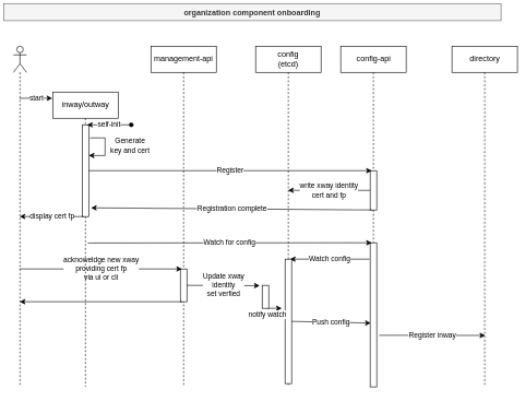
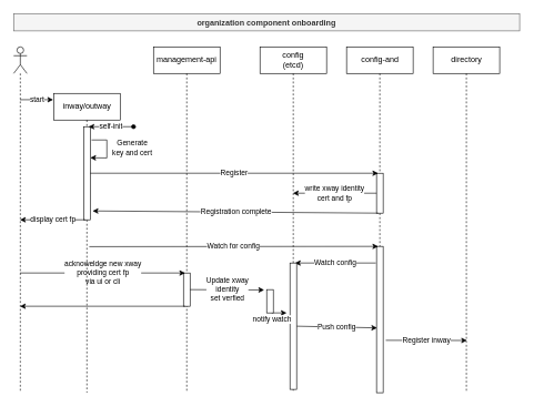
- <mxCell id="4" value="organization component onboarding" style="text;align=center;fontStyle=1;verticalAlign=middle;spacingLeft=3;spacingRight=3;strokeColor=#666666;rotatable=0;points=[[0,0.5],[1,0.5]];portConstraint=eastwest;fillColor=#f5f5f5;fontColor=#333333;" parent="1" vertex="1"><mxGeometry x="5" y="5" width="760" height="26" as="geometry" /></mxCell>
+ <mxCell id="4" value="organization component onboarding" style="text;align=center;fontStyle=1;verticalAlign=middle;spacingLeft=3;spacingRight=3;strokeColor=#666666;rotatable=0;points=[[0,0.5],[1,0.5]];portConstraint=eastwest;fillColor=#f5f5f5;fontColor=#333333;" parent="1" vertex="1"><mxGeometry x="20" y="20" width="760" height="26" as="geometry" /></mxCell>
- <mxCell id="12" value="config-api" style="html=1;points=[];perimeter=orthogonalPerimeter;shape=umlLifeline;participant=label;fontFamily=Helvetica;fontSize=12;fontColor=#000000;align=center;strokeColor=#000000;fillColor=#ffffff;recursiveResize=0;container=1;collapsible=0;" parent="1" vertex="1"><mxGeometry x="520" y="70" width="100" height="520" as="geometry" /></mxCell>
+ <mxCell id="12" value="config-and" style="html=1;points=[];perimeter=orthogonalPerimeter;shape=umlLifeline;participant=label;fontFamily=Helvetica;fontSize=12;fontColor=#000000;align=center;strokeColor=#000000;fillColor=#ffffff;recursiveResize=0;container=1;collapsible=0;" parent="1" vertex="1"><mxGeometry x="520" y="70" width="100" height="520" as="geometry" /></mxCell>
- <mxCell id="11" value="directory" style="html=1;points=[];perimeter=orthogonalPerimeter;shape=umlLifeline;participant=label;fontFamily=Helvetica;fontSize=12;fontColor=#000000;align=center;strokeColor=#000000;fillColor=#ffffff;recursiveResize=0;container=1;collapsible=0;" parent="1" vertex="1"><mxGeometry x="690" y="70" width="100" height="520" as="geometry" /></mxCell>
+ <mxCell id="11" value="directory" style="html=1;points=[];perimeter=orthogonalPerimeter;shape=umlLifeline;participant=label;fontFamily=Helvetica;fontSize=12;fontColor=#000000;align=center;strokeColor=#000000;fillColor=#ffffff;recursiveResize=0;container=1;collapsible=0;" parent="1" vertex="1"><mxGeometry x="650" y="70" width="100" height="520" as="geometry" /></mxCell>
